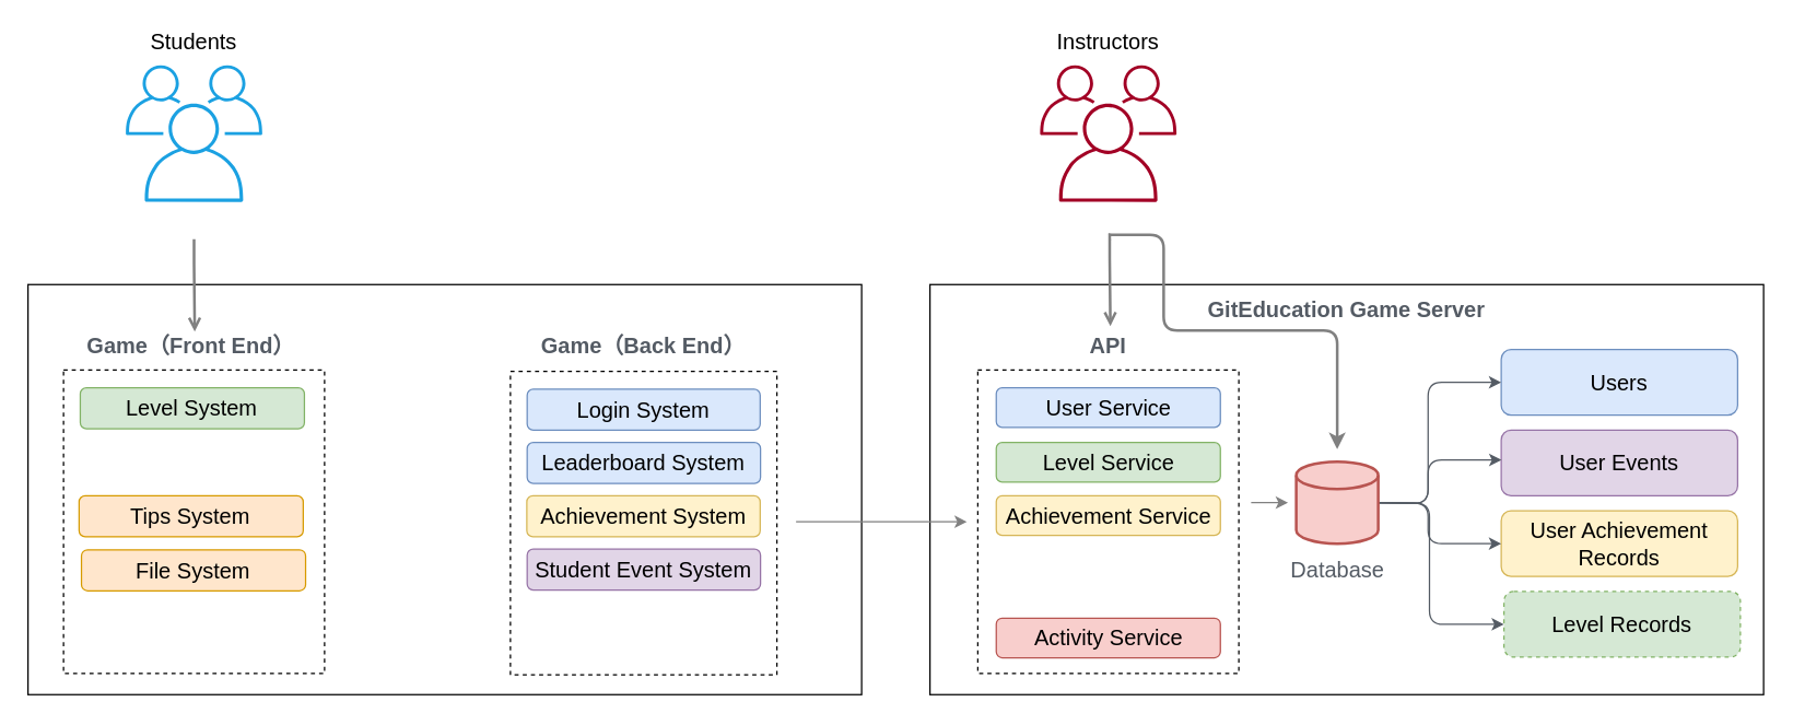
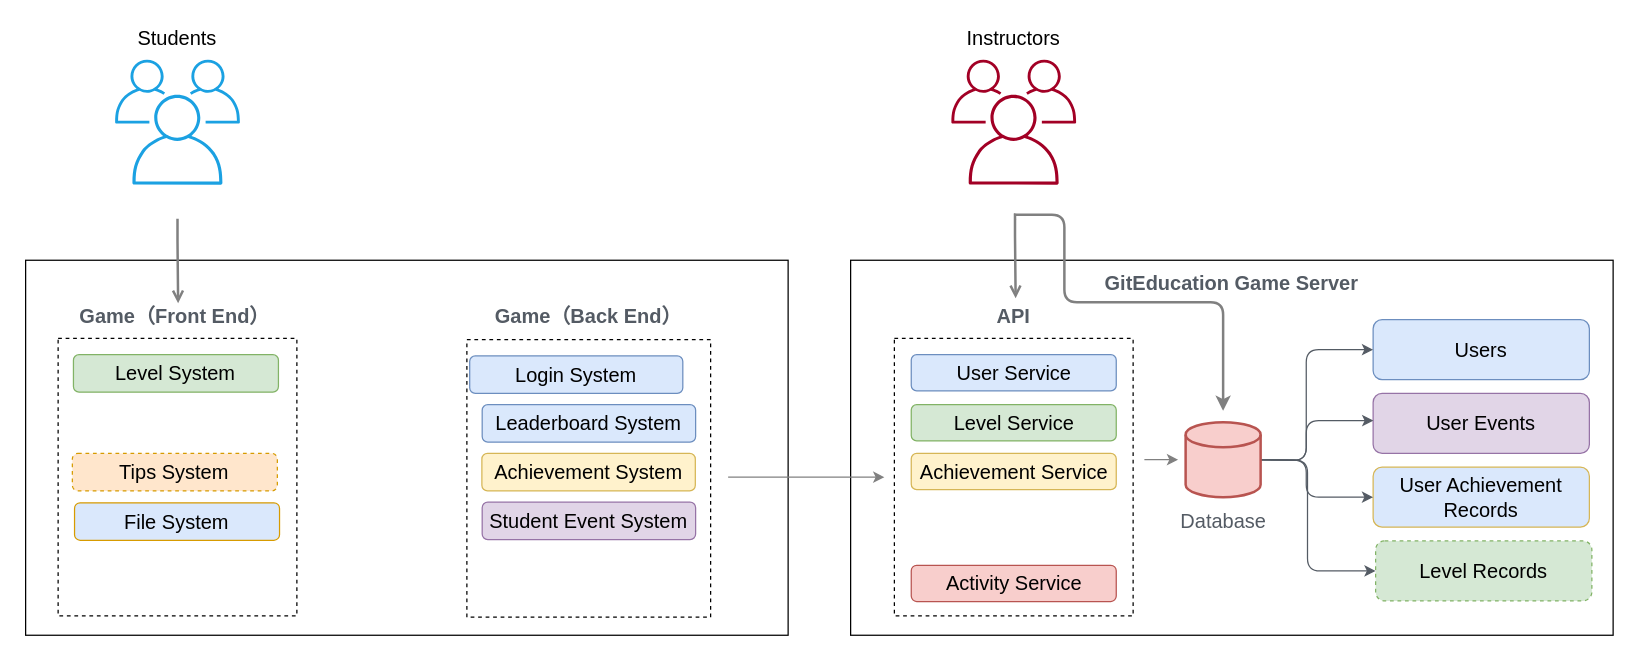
- <mxCell id="36" value="Login System" style="rounded=1;whiteSpace=wrap;html=1;fontSize=16;fillColor=#dae8fc;strokeColor=#6c8ebf;" vertex="1" parent="1"><mxGeometry x="385.25" y="284" width="170.5" height="30" as="geometry" /></mxCell>
+ <mxCell id="36" value="Login System" style="rounded=1;whiteSpace=wrap;html=1;fontSize=16;fillColor=#dae8fc;strokeColor=#6c8ebf;" vertex="1" parent="1"><mxGeometry x="375.25" y="284" width="170.5" height="30" as="geometry" /></mxCell>
- <mxCell id="40" value="Tips System" style="rounded=1;whiteSpace=wrap;html=1;fontSize=16;fillColor=#ffe6cc;strokeColor=#d79b00;" vertex="1" parent="1"><mxGeometry x="57.38" y="362" width="164" height="30" as="geometry" /></mxCell>
+ <mxCell id="40" value="Tips System" style="rounded=1;whiteSpace=wrap;html=1;fontSize=16;fillColor=#ffe6cc;strokeColor=#d79b00;dashed=1;" vertex="1" parent="1"><mxGeometry x="57.38" y="362" width="164" height="30" as="geometry" /></mxCell>
- <mxCell id="9" value="User Achievement Records" style="rounded=1;whiteSpace=wrap;html=1;fontSize=16;fillColor=#fff2cc;strokeColor=#d6b656;" vertex="1" parent="1"><mxGeometry x="1098" y="373" width="173" height="48" as="geometry" /></mxCell>
+ <mxCell id="9" value="User Achievement Records" style="rounded=1;whiteSpace=wrap;html=1;fontSize=16;fillColor=#dae8fc;strokeColor=#d6b656;" vertex="1" parent="1"><mxGeometry x="1098" y="373" width="173" height="48" as="geometry" /></mxCell>
- <mxCell id="41" value="File System" style="rounded=1;whiteSpace=wrap;html=1;fontSize=16;fillColor=#ffe6cc;strokeColor=#d79b00;" vertex="1" parent="1"><mxGeometry x="59.13" y="401.5" width="164" height="30" as="geometry" /></mxCell>
+ <mxCell id="41" value="File System" style="rounded=1;whiteSpace=wrap;html=1;fontSize=16;fillColor=#dae8fc;strokeColor=#d79b00;" vertex="1" parent="1"><mxGeometry x="59.13" y="401.5" width="164" height="30" as="geometry" /></mxCell>
